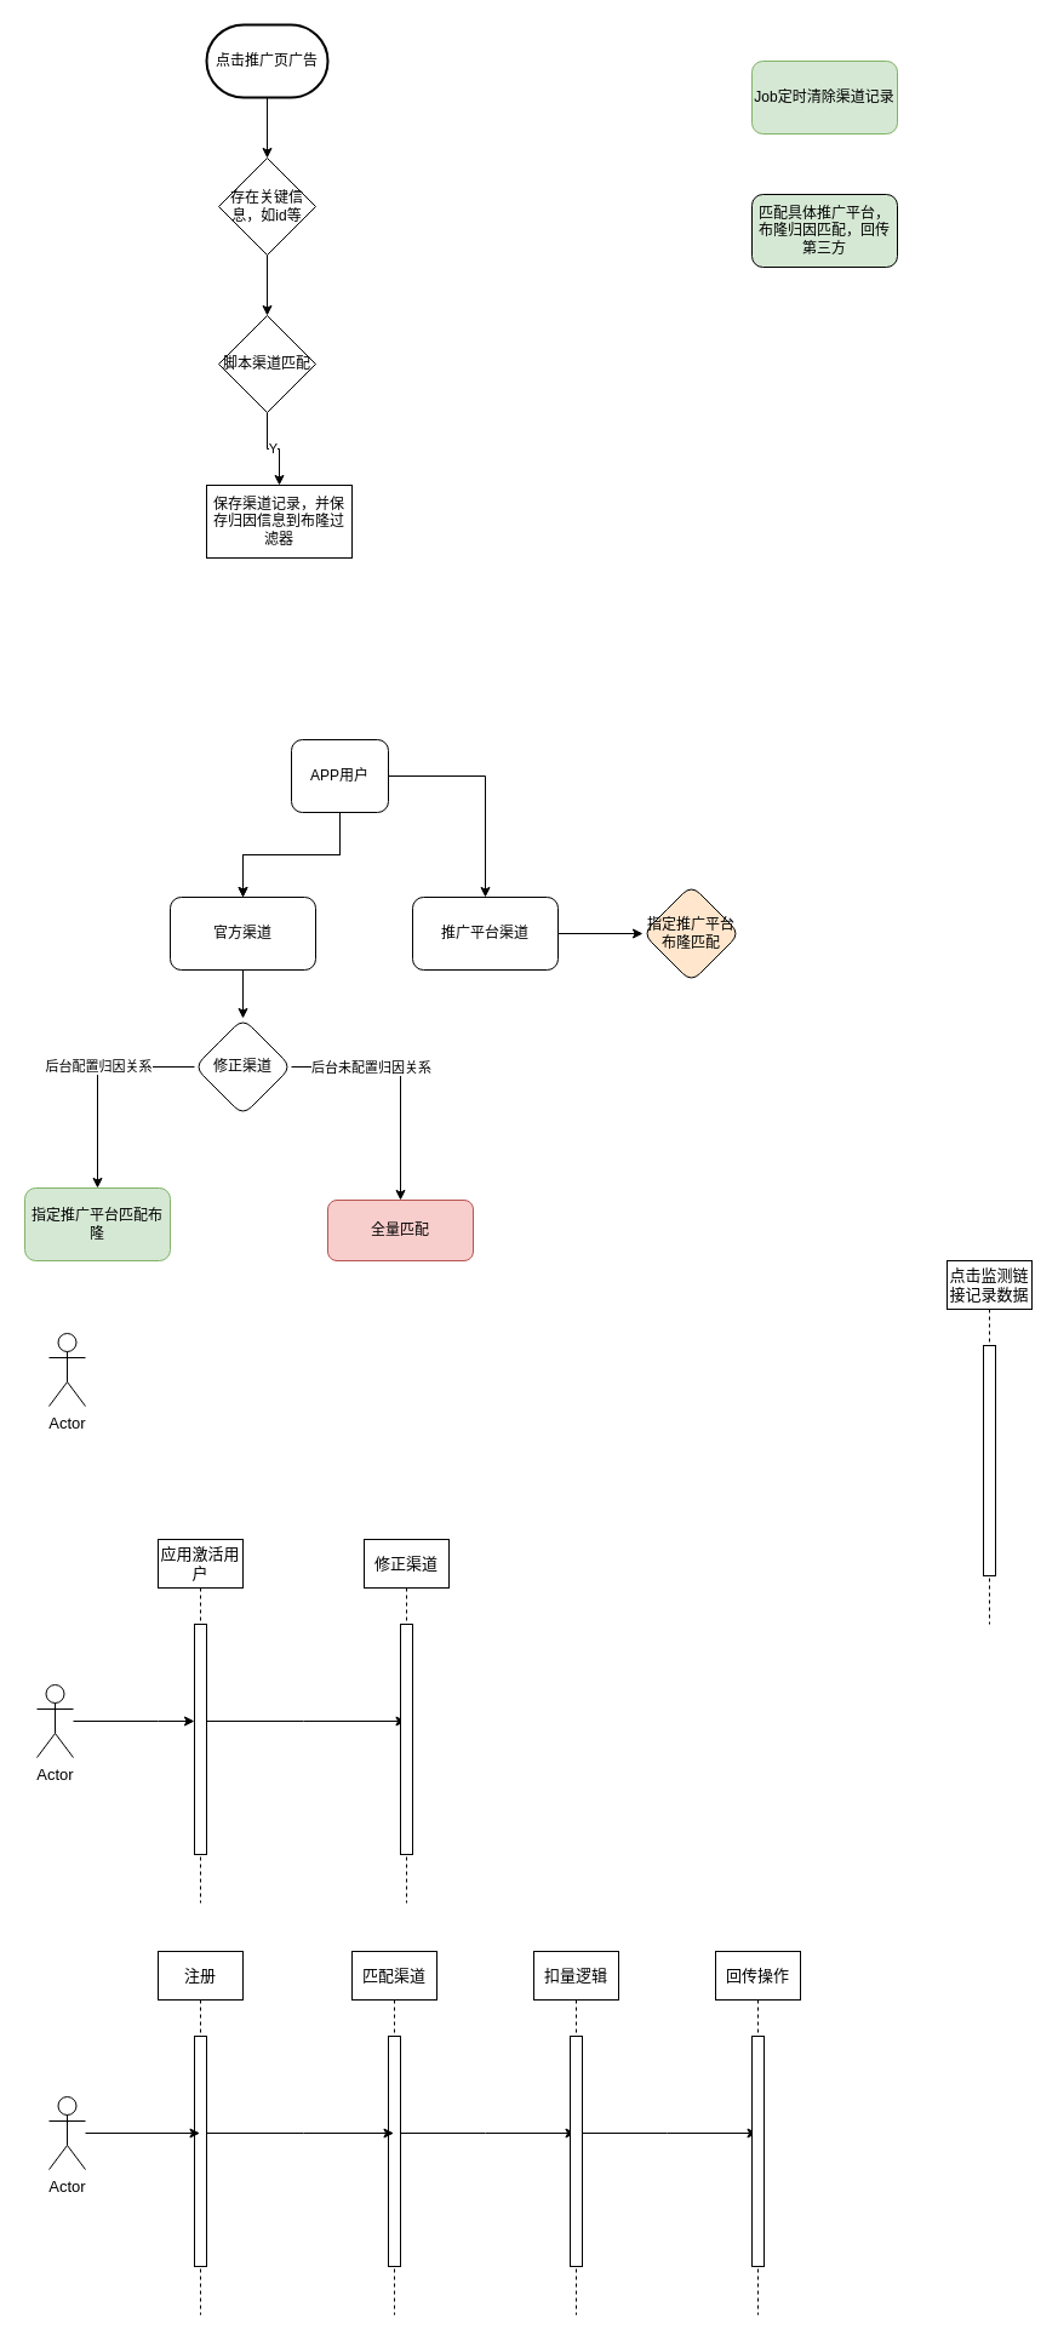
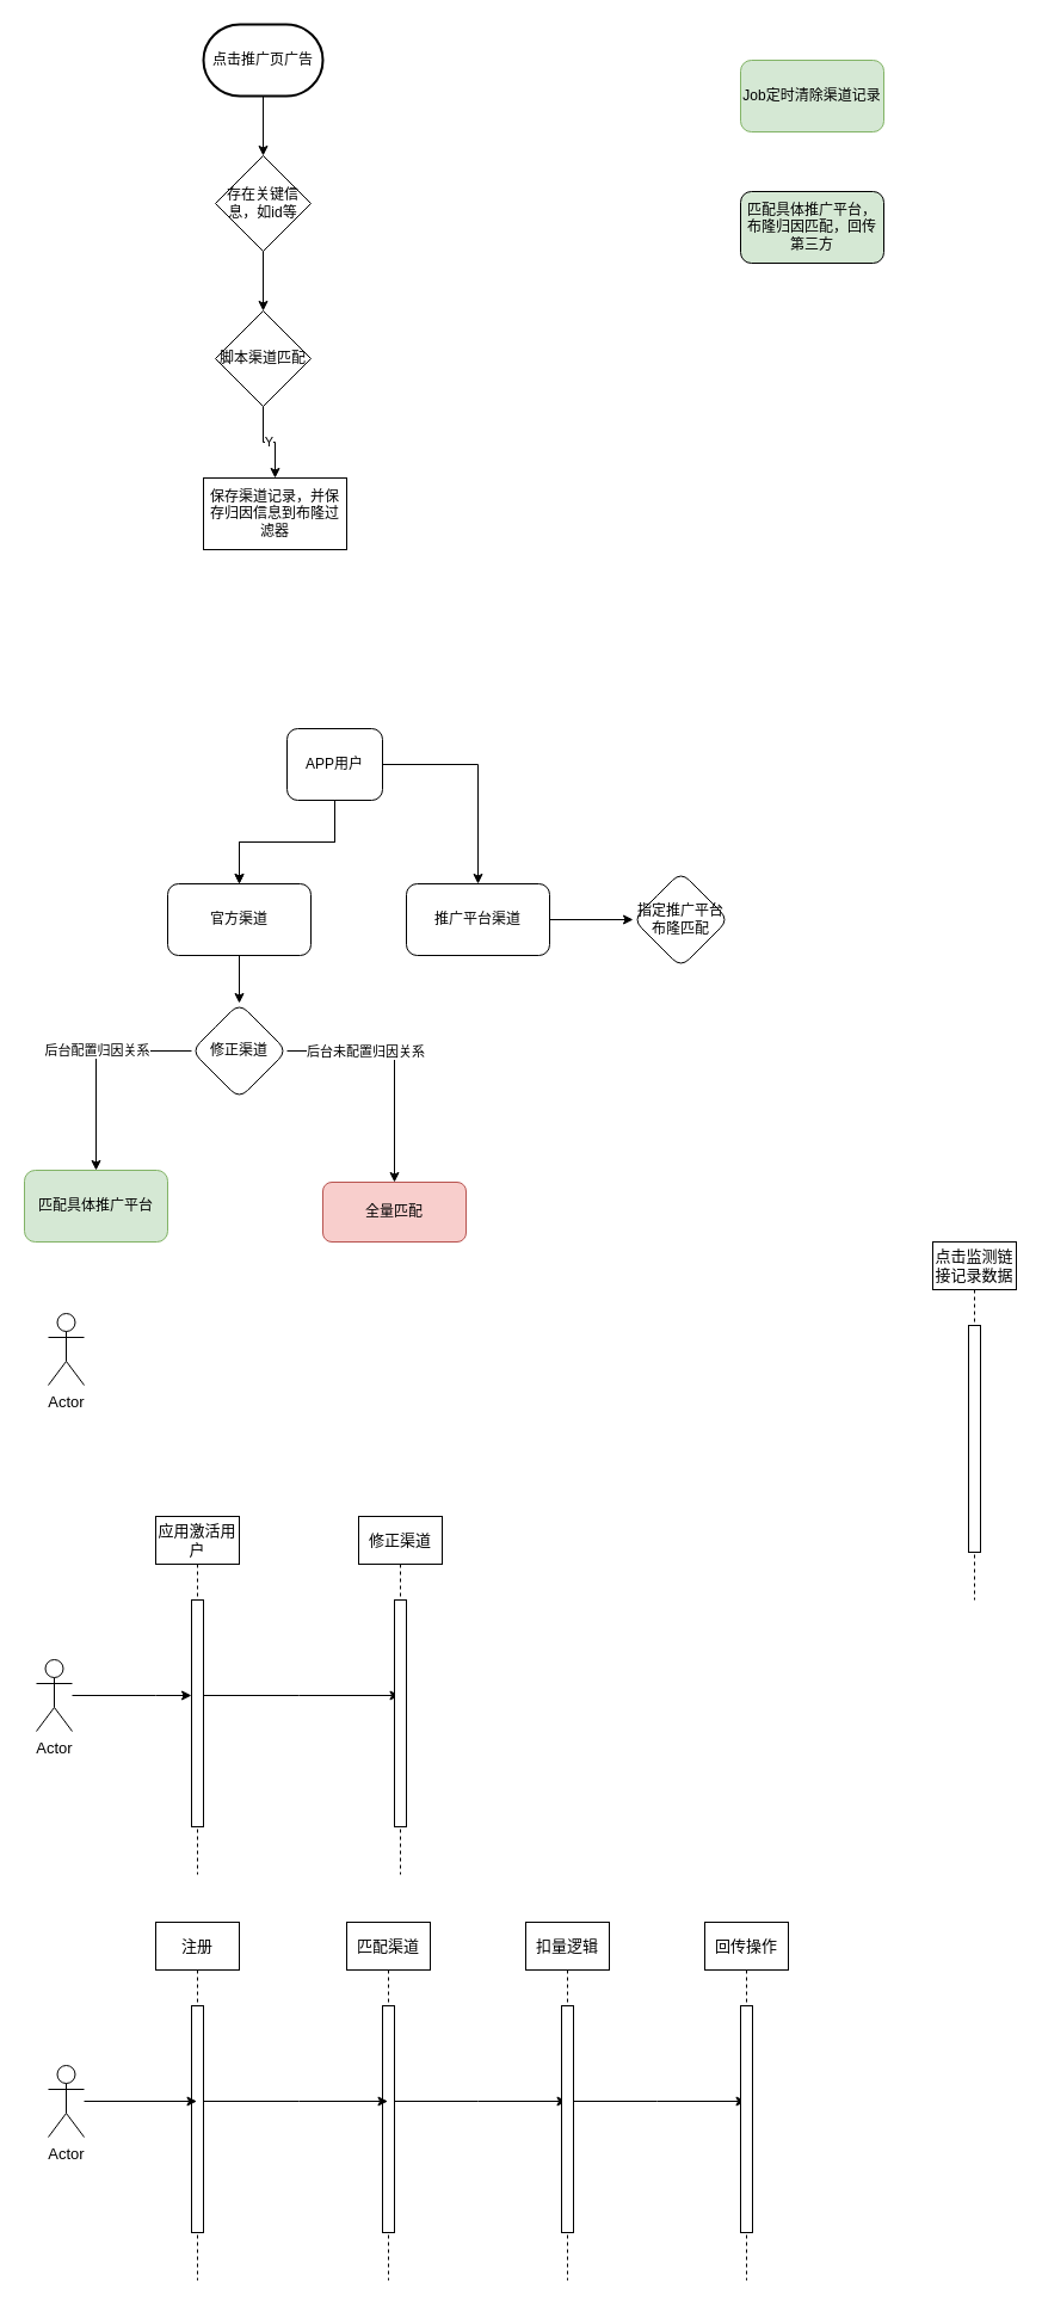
- <mxCell id="43" value="指定推广平台布隆匹配" style="rhombus;whiteSpace=wrap;html=1;rounded=1;fillColor=#ffe6cc;" parent="1" vertex="1"><mxGeometry x="530" y="730" width="80" height="80" as="geometry" /></mxCell>
+ <mxCell id="43" value="指定推广平台布隆匹配" style="rhombus;whiteSpace=wrap;html=1;rounded=1;" parent="1" vertex="1"><mxGeometry x="530" y="730" width="80" height="80" as="geometry" /></mxCell>
- <mxCell id="38" value="指定推广平台匹配布隆" style="whiteSpace=wrap;html=1;rounded=1;fillColor=#d5e8d4;strokeColor=#82b366;" parent="1" vertex="1"><mxGeometry x="20" y="980" width="120" height="60" as="geometry" /></mxCell>
+ <mxCell id="38" value="匹配具体推广平台" style="whiteSpace=wrap;html=1;rounded=1;fillColor=#d5e8d4;strokeColor=#82b366;" parent="1" vertex="1"><mxGeometry x="20" y="980" width="120" height="60" as="geometry" /></mxCell>
